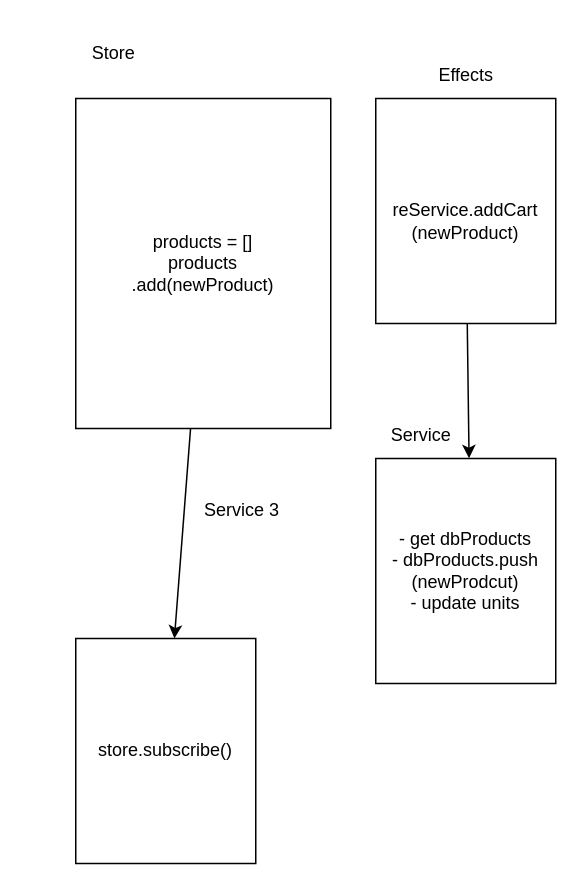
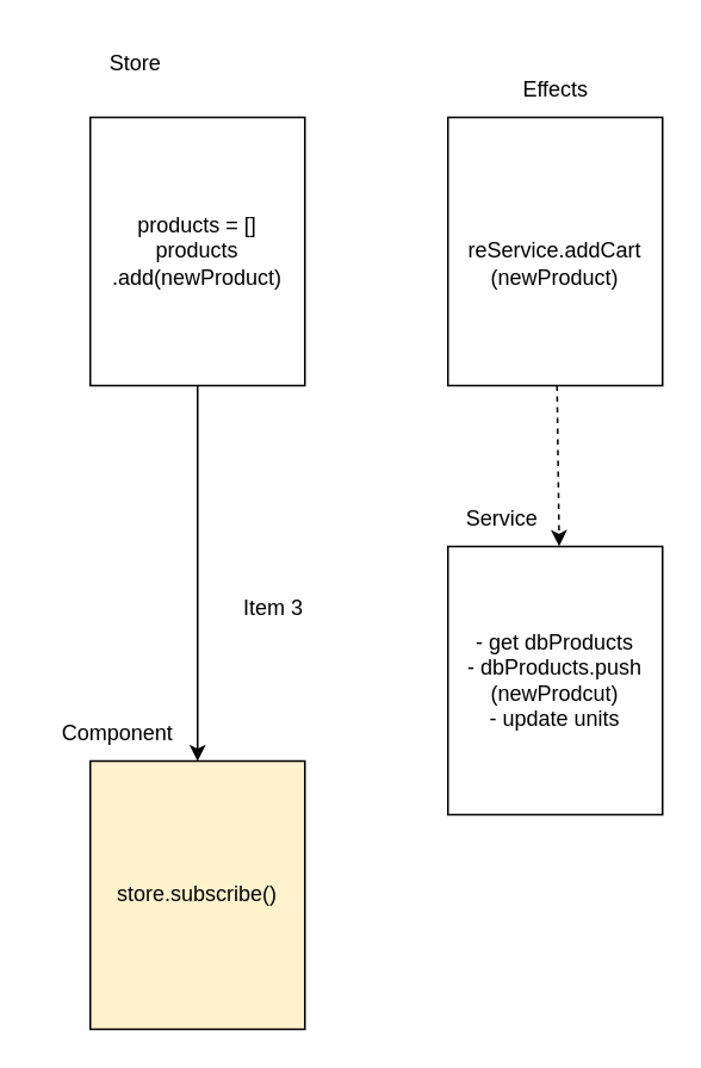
- <mxCell id="3" value="products = []&lt;br&gt;products&lt;br&gt;.add(newProduct)" style="rounded=0;whiteSpace=wrap;html=1;" vertex="1" parent="1"><mxGeometry x="50" y="65" width="170" height="220" as="geometry" /></mxCell>
+ <mxCell id="3" value="products = []&lt;br&gt;products&lt;br&gt;.add(newProduct)" style="rounded=0;whiteSpace=wrap;html=1;" vertex="1" parent="1"><mxGeometry x="50" y="65" width="120" height="150" as="geometry" /></mxCell>
- <mxCell id="5" value="" style="edgeStyle=none;html=1;entryX=1.037;entryY=0.994;entryDx=0;entryDy=0;entryPerimeter=0;" edge="1" parent="1" source="6" target="10"><mxGeometry relative="1" as="geometry"><mxPoint x="320" y="295" as="targetPoint" /></mxGeometry></mxCell>
+ <mxCell id="5" value="" style="edgeStyle=none;html=1;entryX=1.037;entryY=0.994;entryDx=0;entryDy=0;entryPerimeter=0;dashed=1;" edge="1" parent="1" source="6" target="10"><mxGeometry relative="1" as="geometry"><mxPoint x="320" y="295" as="targetPoint" /></mxGeometry></mxCell>
- <mxCell id="13" value="Service 3" style="text;strokeColor=none;fillColor=none;align=left;verticalAlign=middle;spacingLeft=4;spacingRight=4;overflow=hidden;points=[[0,0.5],[1,0.5]];portConstraint=eastwest;rotatable=0;whiteSpace=wrap;html=1;" vertex="1" parent="1"><mxGeometry x="130" y="325" width="140" height="30" as="geometry" /></mxCell>
+ <mxCell id="13" value="Item 3" style="text;strokeColor=none;fillColor=none;align=left;verticalAlign=middle;spacingLeft=4;spacingRight=4;overflow=hidden;points=[[0,0.5],[1,0.5]];portConstraint=eastwest;rotatable=0;whiteSpace=wrap;html=1;" vertex="1" parent="1"><mxGeometry x="130" y="325" width="140" height="30" as="geometry" /></mxCell>
+ <mxCell id="12" value="Component" style="text;html=1;align=center;verticalAlign=middle;resizable=0;points=[];autosize=1;strokeColor=none;fillColor=none;" vertex="1" parent="1"><mxGeometry x="20" y="395" width="90" height="30" as="geometry" /></mxCell>
- <mxCell id="11" value="store.subscribe()" style="rounded=0;whiteSpace=wrap;html=1;" vertex="1" parent="1"><mxGeometry x="50" y="425" width="120" height="150" as="geometry" /></mxCell>
+ <mxCell id="11" value="store.subscribe()" style="rounded=0;whiteSpace=wrap;html=1;fillColor=#fff2cc;" vertex="1" parent="1"><mxGeometry x="50" y="425" width="120" height="150" as="geometry" /></mxCell>
